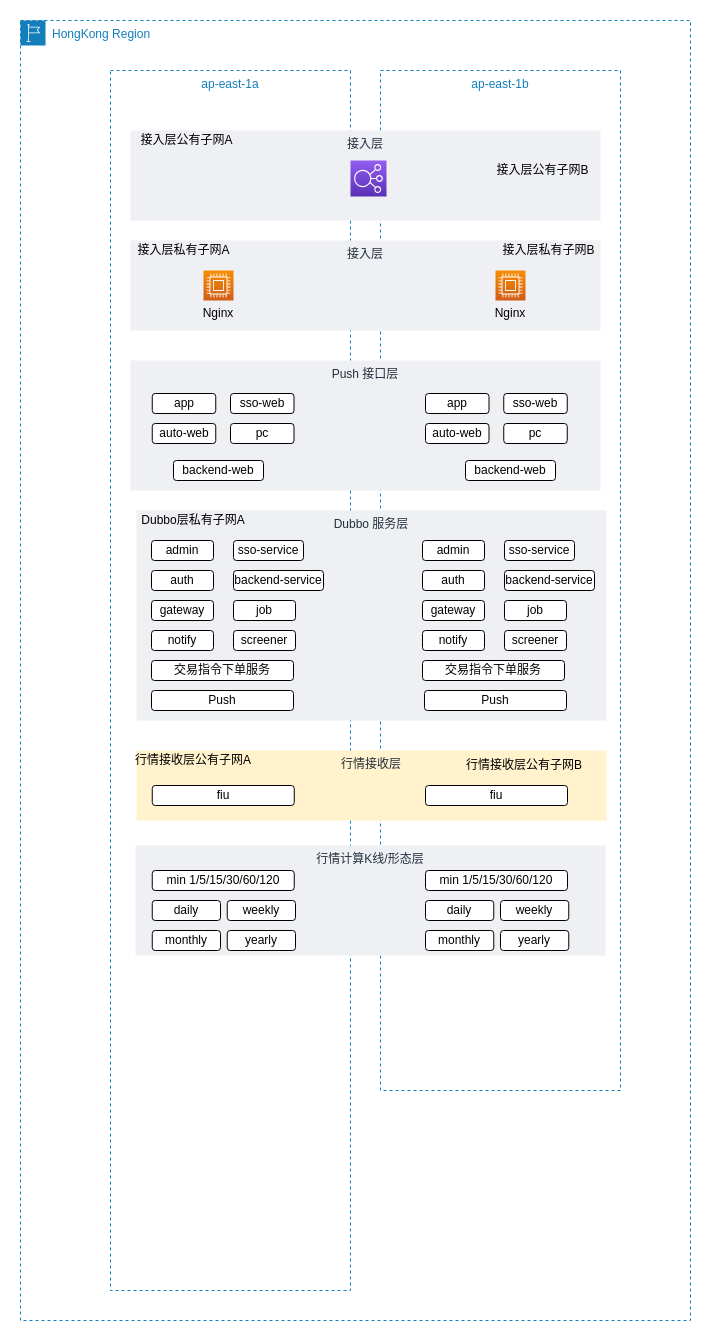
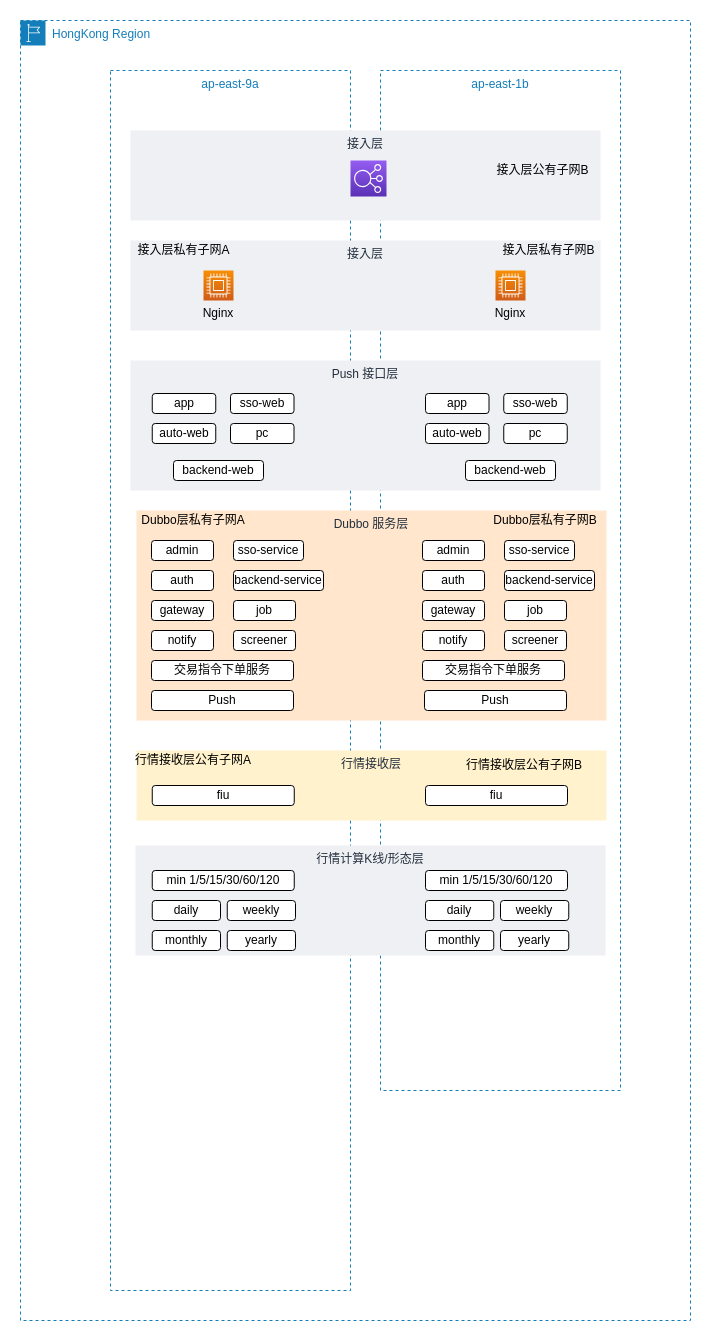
- <mxCell id="4" value="ap-east-1a" style="fillColor=none;strokeColor=#147EBA;dashed=1;verticalAlign=top;fontStyle=0;fontColor=#147EBA;" vertex="1" parent="1"><mxGeometry x="110" y="70" width="240" height="1220" as="geometry" /></mxCell>
+ <mxCell id="4" value="ap-east-9a" style="fillColor=none;strokeColor=#147EBA;dashed=1;verticalAlign=top;fontStyle=0;fontColor=#147EBA;" vertex="1" parent="1"><mxGeometry x="110" y="70" width="240" height="1220" as="geometry" /></mxCell>
- <mxCell id="13" value="接入层公有子网A" style="text;html=1;strokeColor=none;fillColor=none;align=center;verticalAlign=middle;whiteSpace=wrap;rounded=0;" vertex="1" parent="1"><mxGeometry x="133" y="130" width="107" height="20" as="geometry" /></mxCell>
+ <mxCell id="47" value="Dubbo层私有子网B" style="text;html=1;strokeColor=none;fillColor=none;align=center;verticalAlign=middle;whiteSpace=wrap;rounded=0;" vertex="1" parent="1"><mxGeometry x="485" y="510" width="120" height="20" as="geometry" /></mxCell>
- <mxCell id="18" value="Dubbo 服务层" style="fillColor=#EFF0F3;strokeColor=none;dashed=0;verticalAlign=top;fontStyle=0;fontColor=#232F3D;" vertex="1" parent="1"><mxGeometry x="136" y="510" width="470" height="210" as="geometry" /></mxCell>
+ <mxCell id="18" value="Dubbo 服务层" style="fillColor=#ffe6cc;strokeColor=none;dashed=0;verticalAlign=top;fontStyle=0;fontColor=#232F3D;" vertex="1" parent="1"><mxGeometry x="136" y="510" width="470" height="210" as="geometry" /></mxCell>
